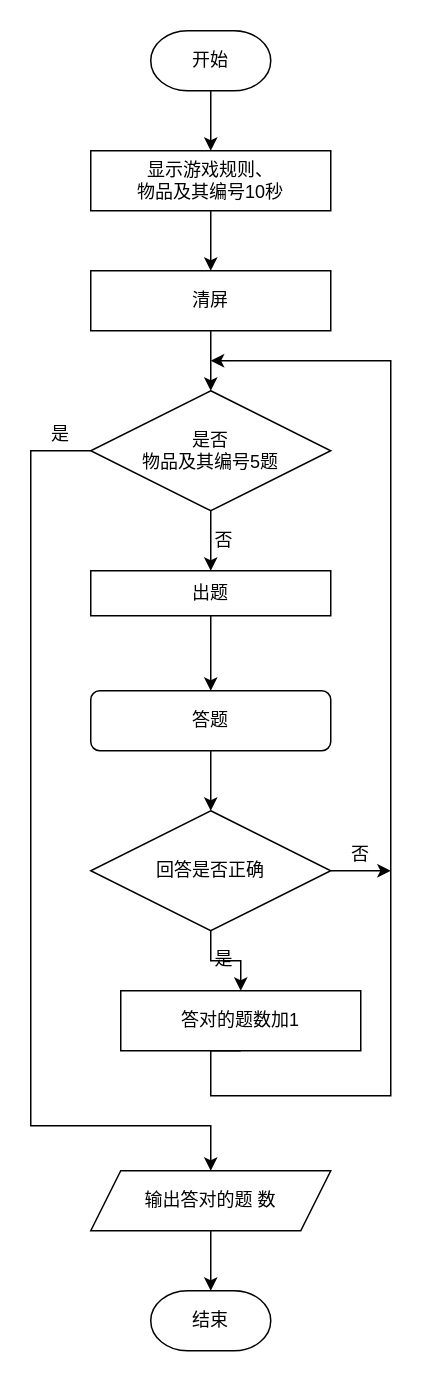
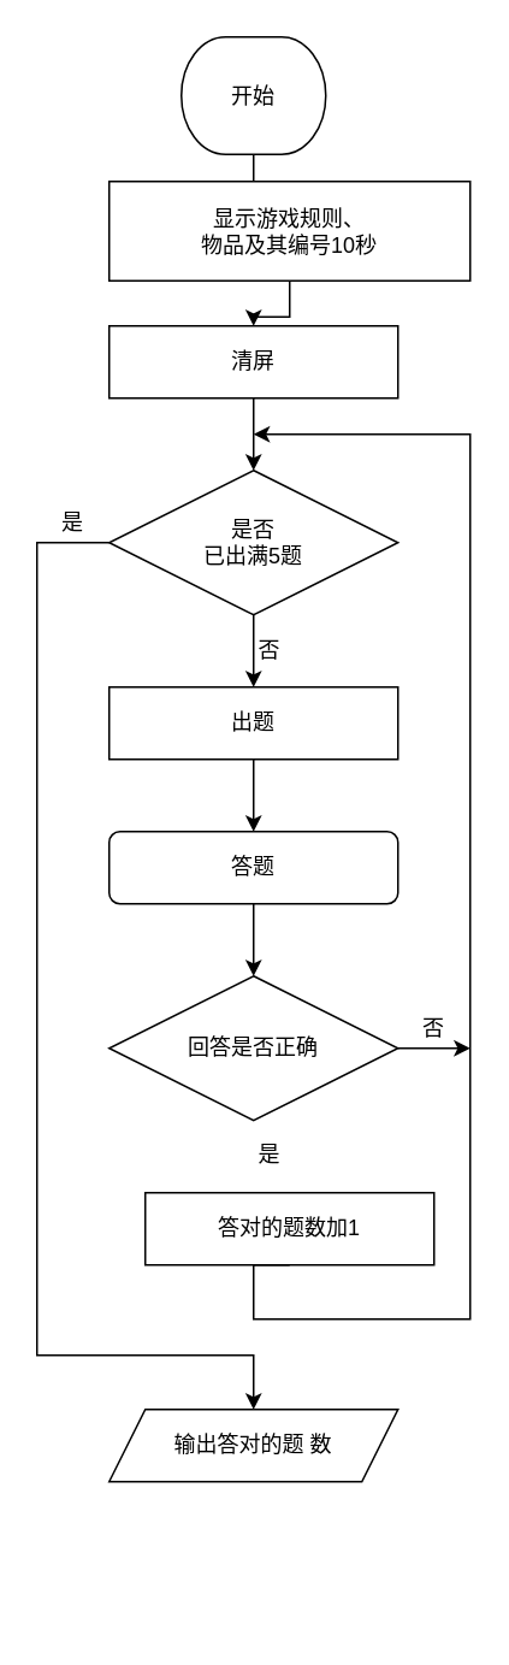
- <mxCell id="3" value="开始" style="strokeWidth=1;html=1;shape=mxgraph.flowchart.terminator;whiteSpace=wrap;" vertex="1" parent="1"><mxGeometry x="100" y="20" width="80" height="40" as="geometry" /></mxCell>
+ <mxCell id="3" value="开始" style="strokeWidth=1;html=1;shape=mxgraph.flowchart.terminator;whiteSpace=wrap;" vertex="1" parent="1"><mxGeometry x="100" y="20" width="80" height="65" as="geometry" /></mxCell>
- <mxCell id="8" value="&lt;span&gt;显示游戏规则、&lt;br&gt;物品及其编号10秒&lt;/span&gt;" style="rounded=0;whiteSpace=wrap;html=1;strokeWidth=1;" vertex="1" parent="1"><mxGeometry x="60" y="100" width="160" height="40" as="geometry" /></mxCell>
+ <mxCell id="8" value="&lt;span&gt;显示游戏规则、&lt;br&gt;物品及其编号10秒&lt;/span&gt;" style="rounded=0;whiteSpace=wrap;html=1;strokeWidth=1;" vertex="1" parent="1"><mxGeometry x="60" y="100" width="200" height="55" as="geometry" /></mxCell>
- <mxCell id="6" value="是否&lt;br&gt;物品及其编号5题" style="rhombus;whiteSpace=wrap;html=1;strokeWidth=1;" vertex="1" parent="1"><mxGeometry x="60" y="260" width="160" height="80" as="geometry" /></mxCell>
+ <mxCell id="6" value="是否&lt;br&gt;已出满5题" style="rhombus;whiteSpace=wrap;html=1;strokeWidth=1;" vertex="1" parent="1"><mxGeometry x="60" y="260" width="160" height="80" as="geometry" /></mxCell>
- <mxCell id="12" value="出题" style="rounded=0;whiteSpace=wrap;html=1;strokeWidth=1;" vertex="1" parent="1"><mxGeometry x="60" y="380" width="160" height="30" as="geometry" /></mxCell>
+ <mxCell id="12" value="出题" style="rounded=0;whiteSpace=wrap;html=1;strokeWidth=1;" vertex="1" parent="1"><mxGeometry x="60" y="380" width="160" height="40" as="geometry" /></mxCell>
- <mxCell id="15" value="" style="edgeStyle=orthogonalEdgeStyle;rounded=0;orthogonalLoop=1;jettySize=auto;html=1;" edge="1" parent="1" source="17" target="19"><mxGeometry relative="1" as="geometry" /></mxCell>
- <mxCell id="20" value="" style="edgeStyle=orthogonalEdgeStyle;rounded=0;orthogonalLoop=1;jettySize=auto;html=1;" edge="1" parent="1" source="21" target="22"><mxGeometry relative="1" as="geometry" /></mxCell>
- <mxCell id="22" value="结束" style="strokeWidth=1;html=1;shape=mxgraph.flowchart.terminator;whiteSpace=wrap;" vertex="1" parent="1"><mxGeometry x="100" y="860" width="80" height="40" as="geometry" /></mxCell>
